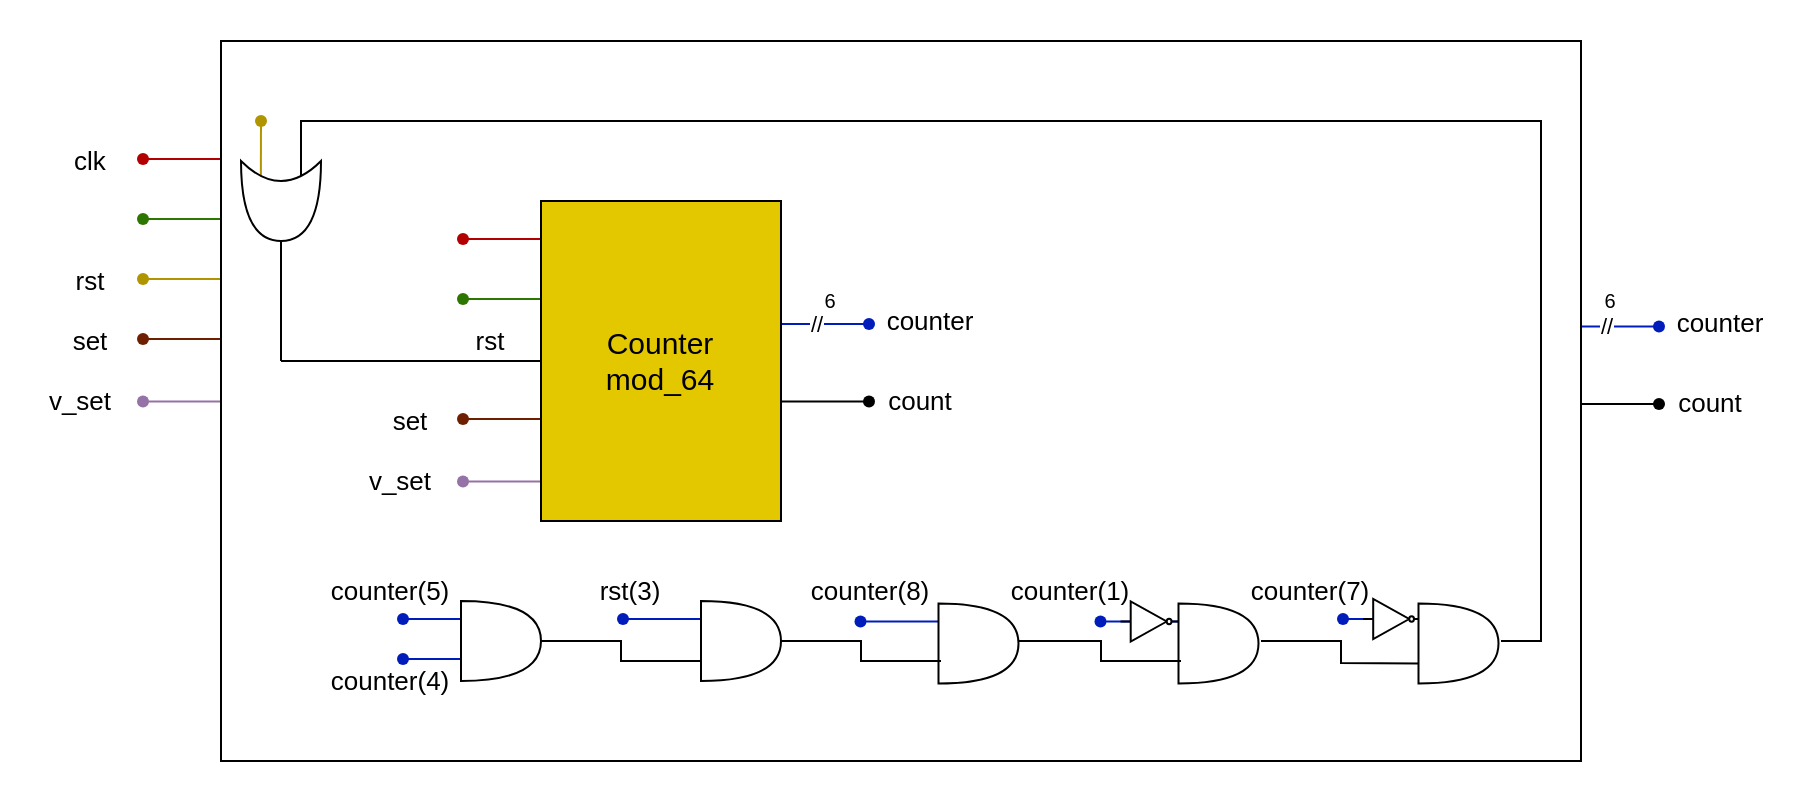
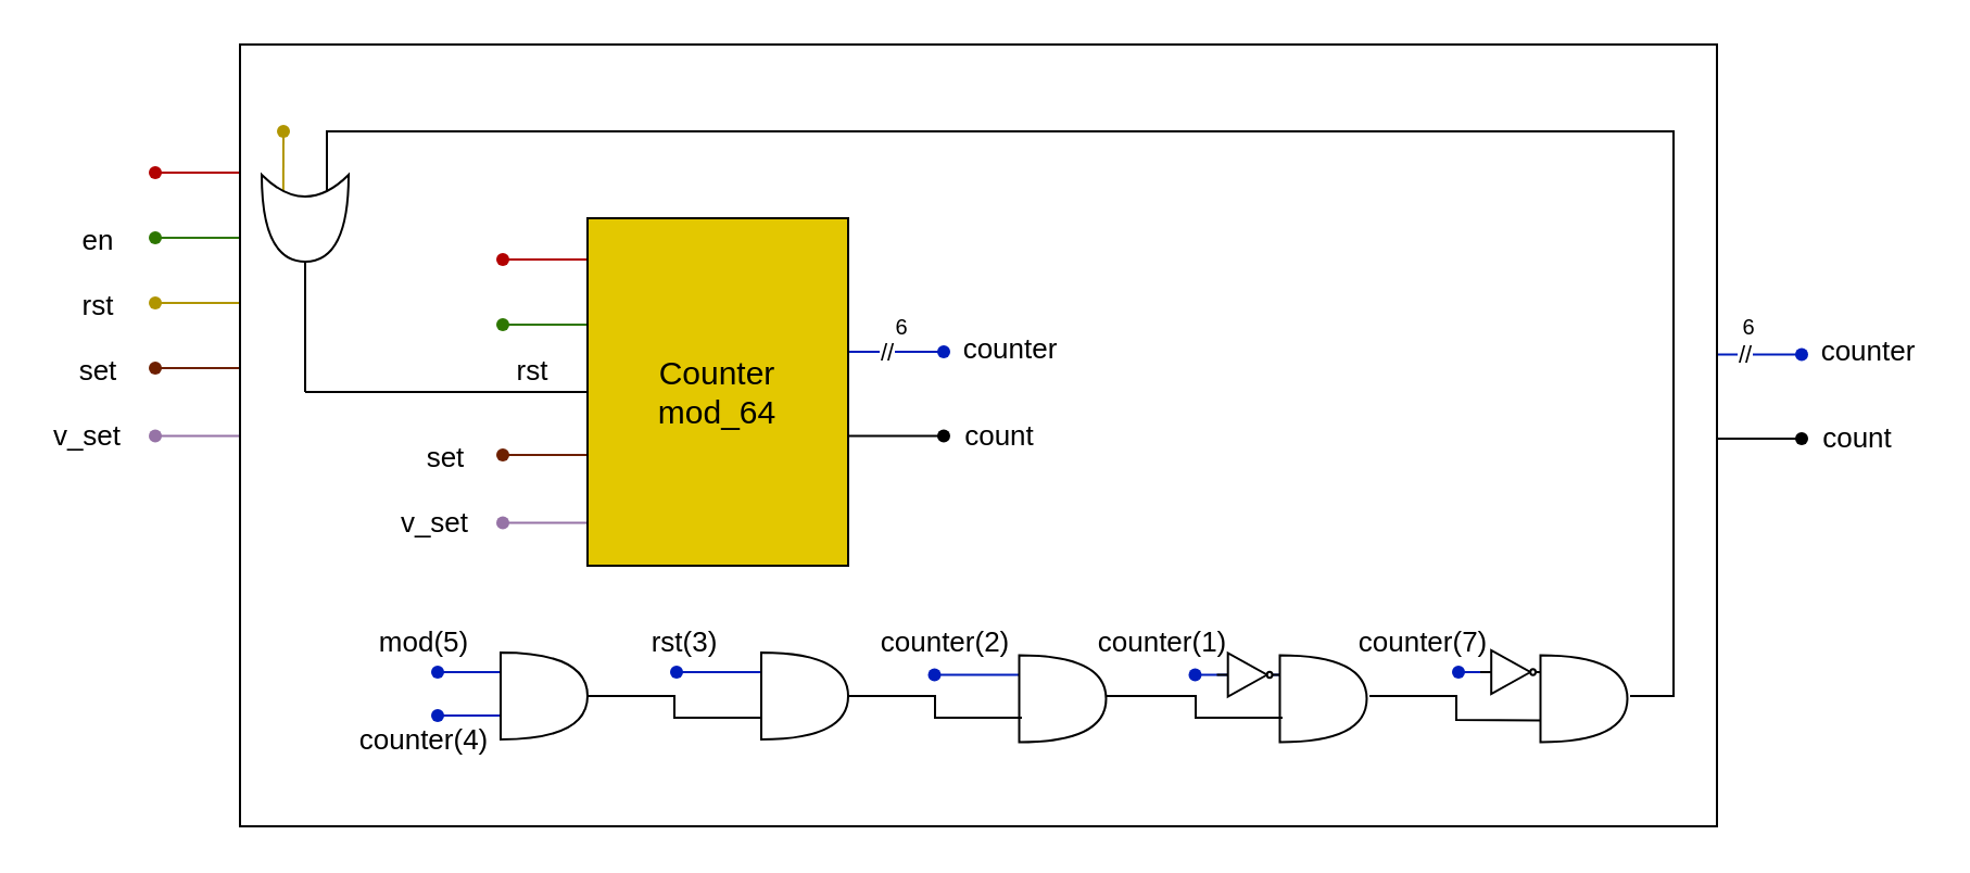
- <mxCell id="12" value="&lt;font style=&quot;font-size: 13px;&quot;&gt;clk&lt;/font&gt;" style="text;html=1;align=center;verticalAlign=middle;whiteSpace=wrap;rounded=0;movable=1;resizable=1;rotatable=1;deletable=1;editable=1;locked=0;connectable=1;" vertex="1" parent="1"><mxGeometry x="30" y="70" width="30" height="20" as="geometry" /></mxCell>
+ <mxCell id="16" value="&lt;font style=&quot;font-size: 13px;&quot;&gt;en&lt;/font&gt;" style="text;html=1;align=center;verticalAlign=middle;whiteSpace=wrap;rounded=0;movable=1;resizable=1;rotatable=1;deletable=1;editable=1;locked=0;connectable=1;" vertex="1" parent="1"><mxGeometry x="30" y="100" width="30" height="20" as="geometry" /></mxCell>
- <mxCell id="83" value="&lt;font style=&quot;font-size: 13px;&quot;&gt;counter(5)&lt;/font&gt;" style="text;html=1;align=center;verticalAlign=middle;whiteSpace=wrap;rounded=0;movable=1;resizable=1;rotatable=1;deletable=1;editable=1;locked=0;connectable=1;" vertex="1" parent="1"><mxGeometry x="170" y="285" width="50" height="20" as="geometry" /></mxCell>
+ <mxCell id="83" value="&lt;font style=&quot;font-size: 13px;&quot;&gt;mod(5)&lt;/font&gt;" style="text;html=1;align=center;verticalAlign=middle;whiteSpace=wrap;rounded=0;movable=1;resizable=1;rotatable=1;deletable=1;editable=1;locked=0;connectable=1;" vertex="1" parent="1"><mxGeometry x="170" y="285" width="50" height="20" as="geometry" /></mxCell>
- <mxCell id="85" value="&lt;font style=&quot;font-size: 13px;&quot;&gt;counter(8)&lt;/font&gt;" style="text;html=1;align=center;verticalAlign=middle;whiteSpace=wrap;rounded=0;movable=1;resizable=1;rotatable=1;deletable=1;editable=1;locked=0;connectable=1;" vertex="1" parent="1"><mxGeometry x="410" y="285" width="50" height="20" as="geometry" /></mxCell>
+ <mxCell id="85" value="&lt;font style=&quot;font-size: 13px;&quot;&gt;counter(2)&lt;/font&gt;" style="text;html=1;align=center;verticalAlign=middle;whiteSpace=wrap;rounded=0;movable=1;resizable=1;rotatable=1;deletable=1;editable=1;locked=0;connectable=1;" vertex="1" parent="1"><mxGeometry x="410" y="285" width="50" height="20" as="geometry" /></mxCell>
